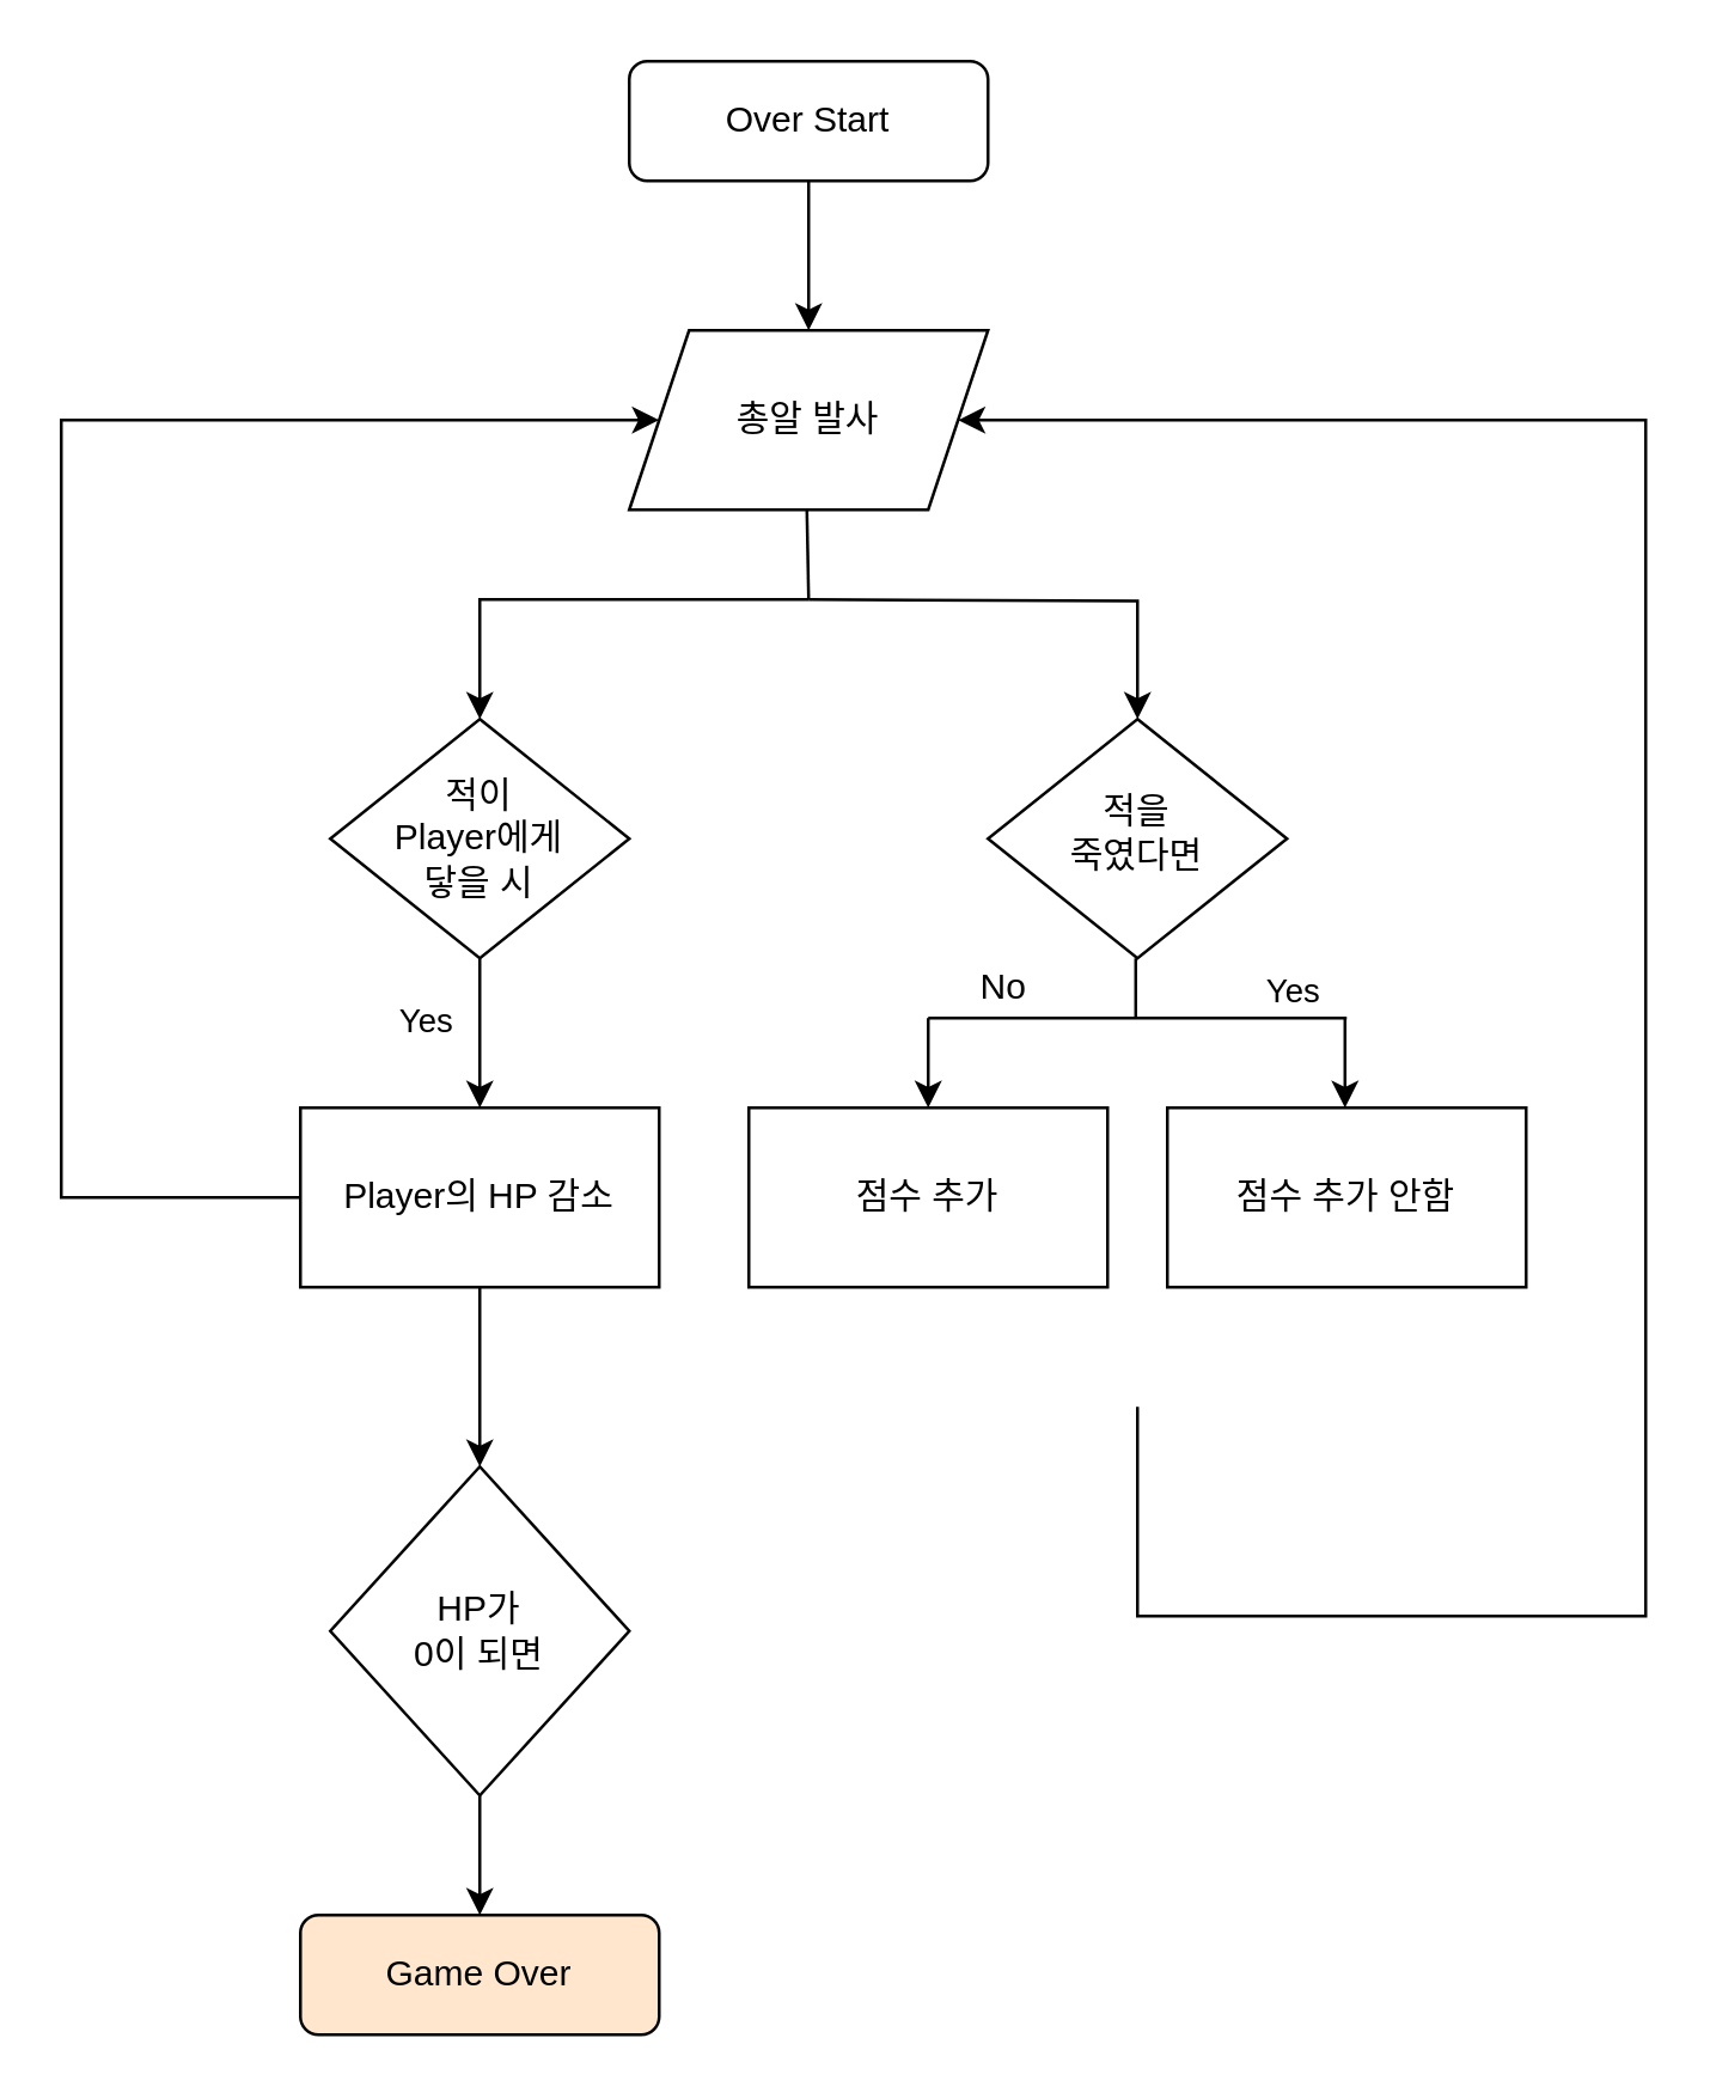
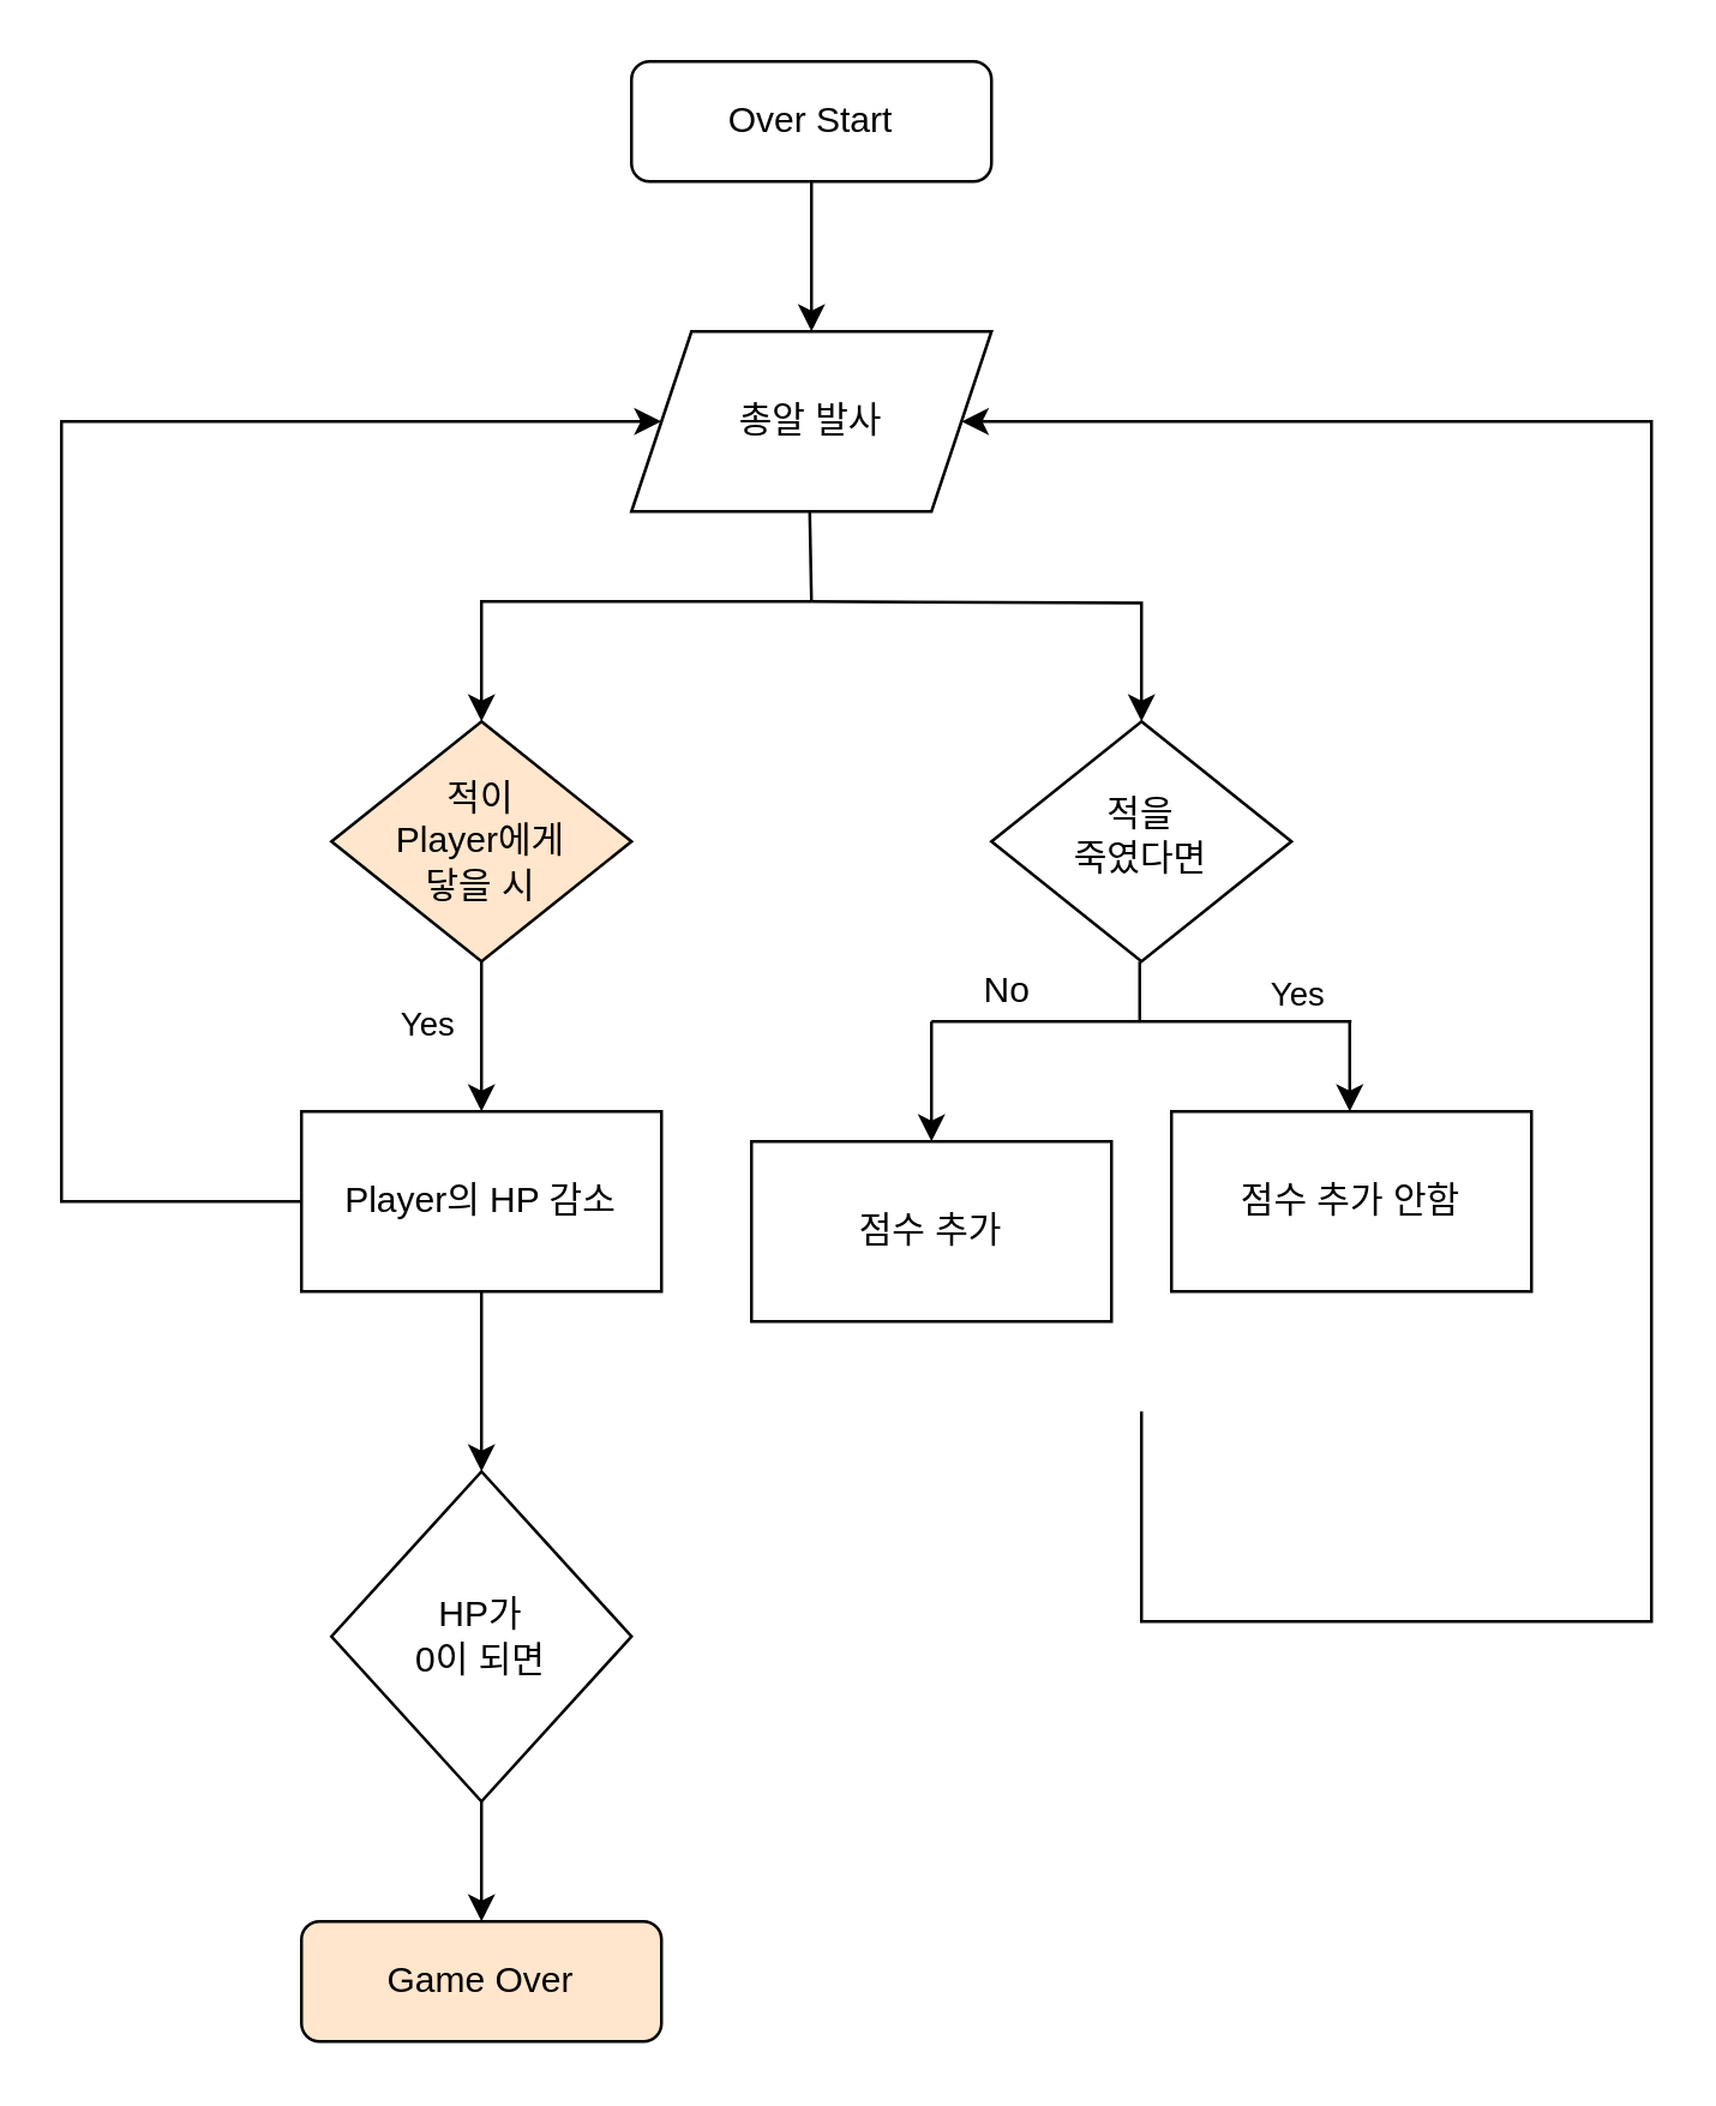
- <mxCell id="8" value="적이&lt;br&gt;Player에게&lt;br&gt;닿을 시" style="rhombus;whiteSpace=wrap;html=1;" vertex="1" parent="1"><mxGeometry x="110" y="240" width="100" height="80" as="geometry" /></mxCell>
+ <mxCell id="8" value="적이&lt;br&gt;Player에게&lt;br&gt;닿을 시" style="rhombus;whiteSpace=wrap;html=1;fillColor=#ffe6cc;" vertex="1" parent="1"><mxGeometry x="110" y="240" width="100" height="80" as="geometry" /></mxCell>
- <mxCell id="10" value="점수 추가" style="rounded=0;whiteSpace=wrap;html=1;" vertex="1" parent="1"><mxGeometry x="250" y="370" width="120" height="60" as="geometry" /></mxCell>
+ <mxCell id="10" value="점수 추가" style="rounded=0;whiteSpace=wrap;html=1;" vertex="1" parent="1"><mxGeometry x="250" y="380" width="120" height="60" as="geometry" /></mxCell>
